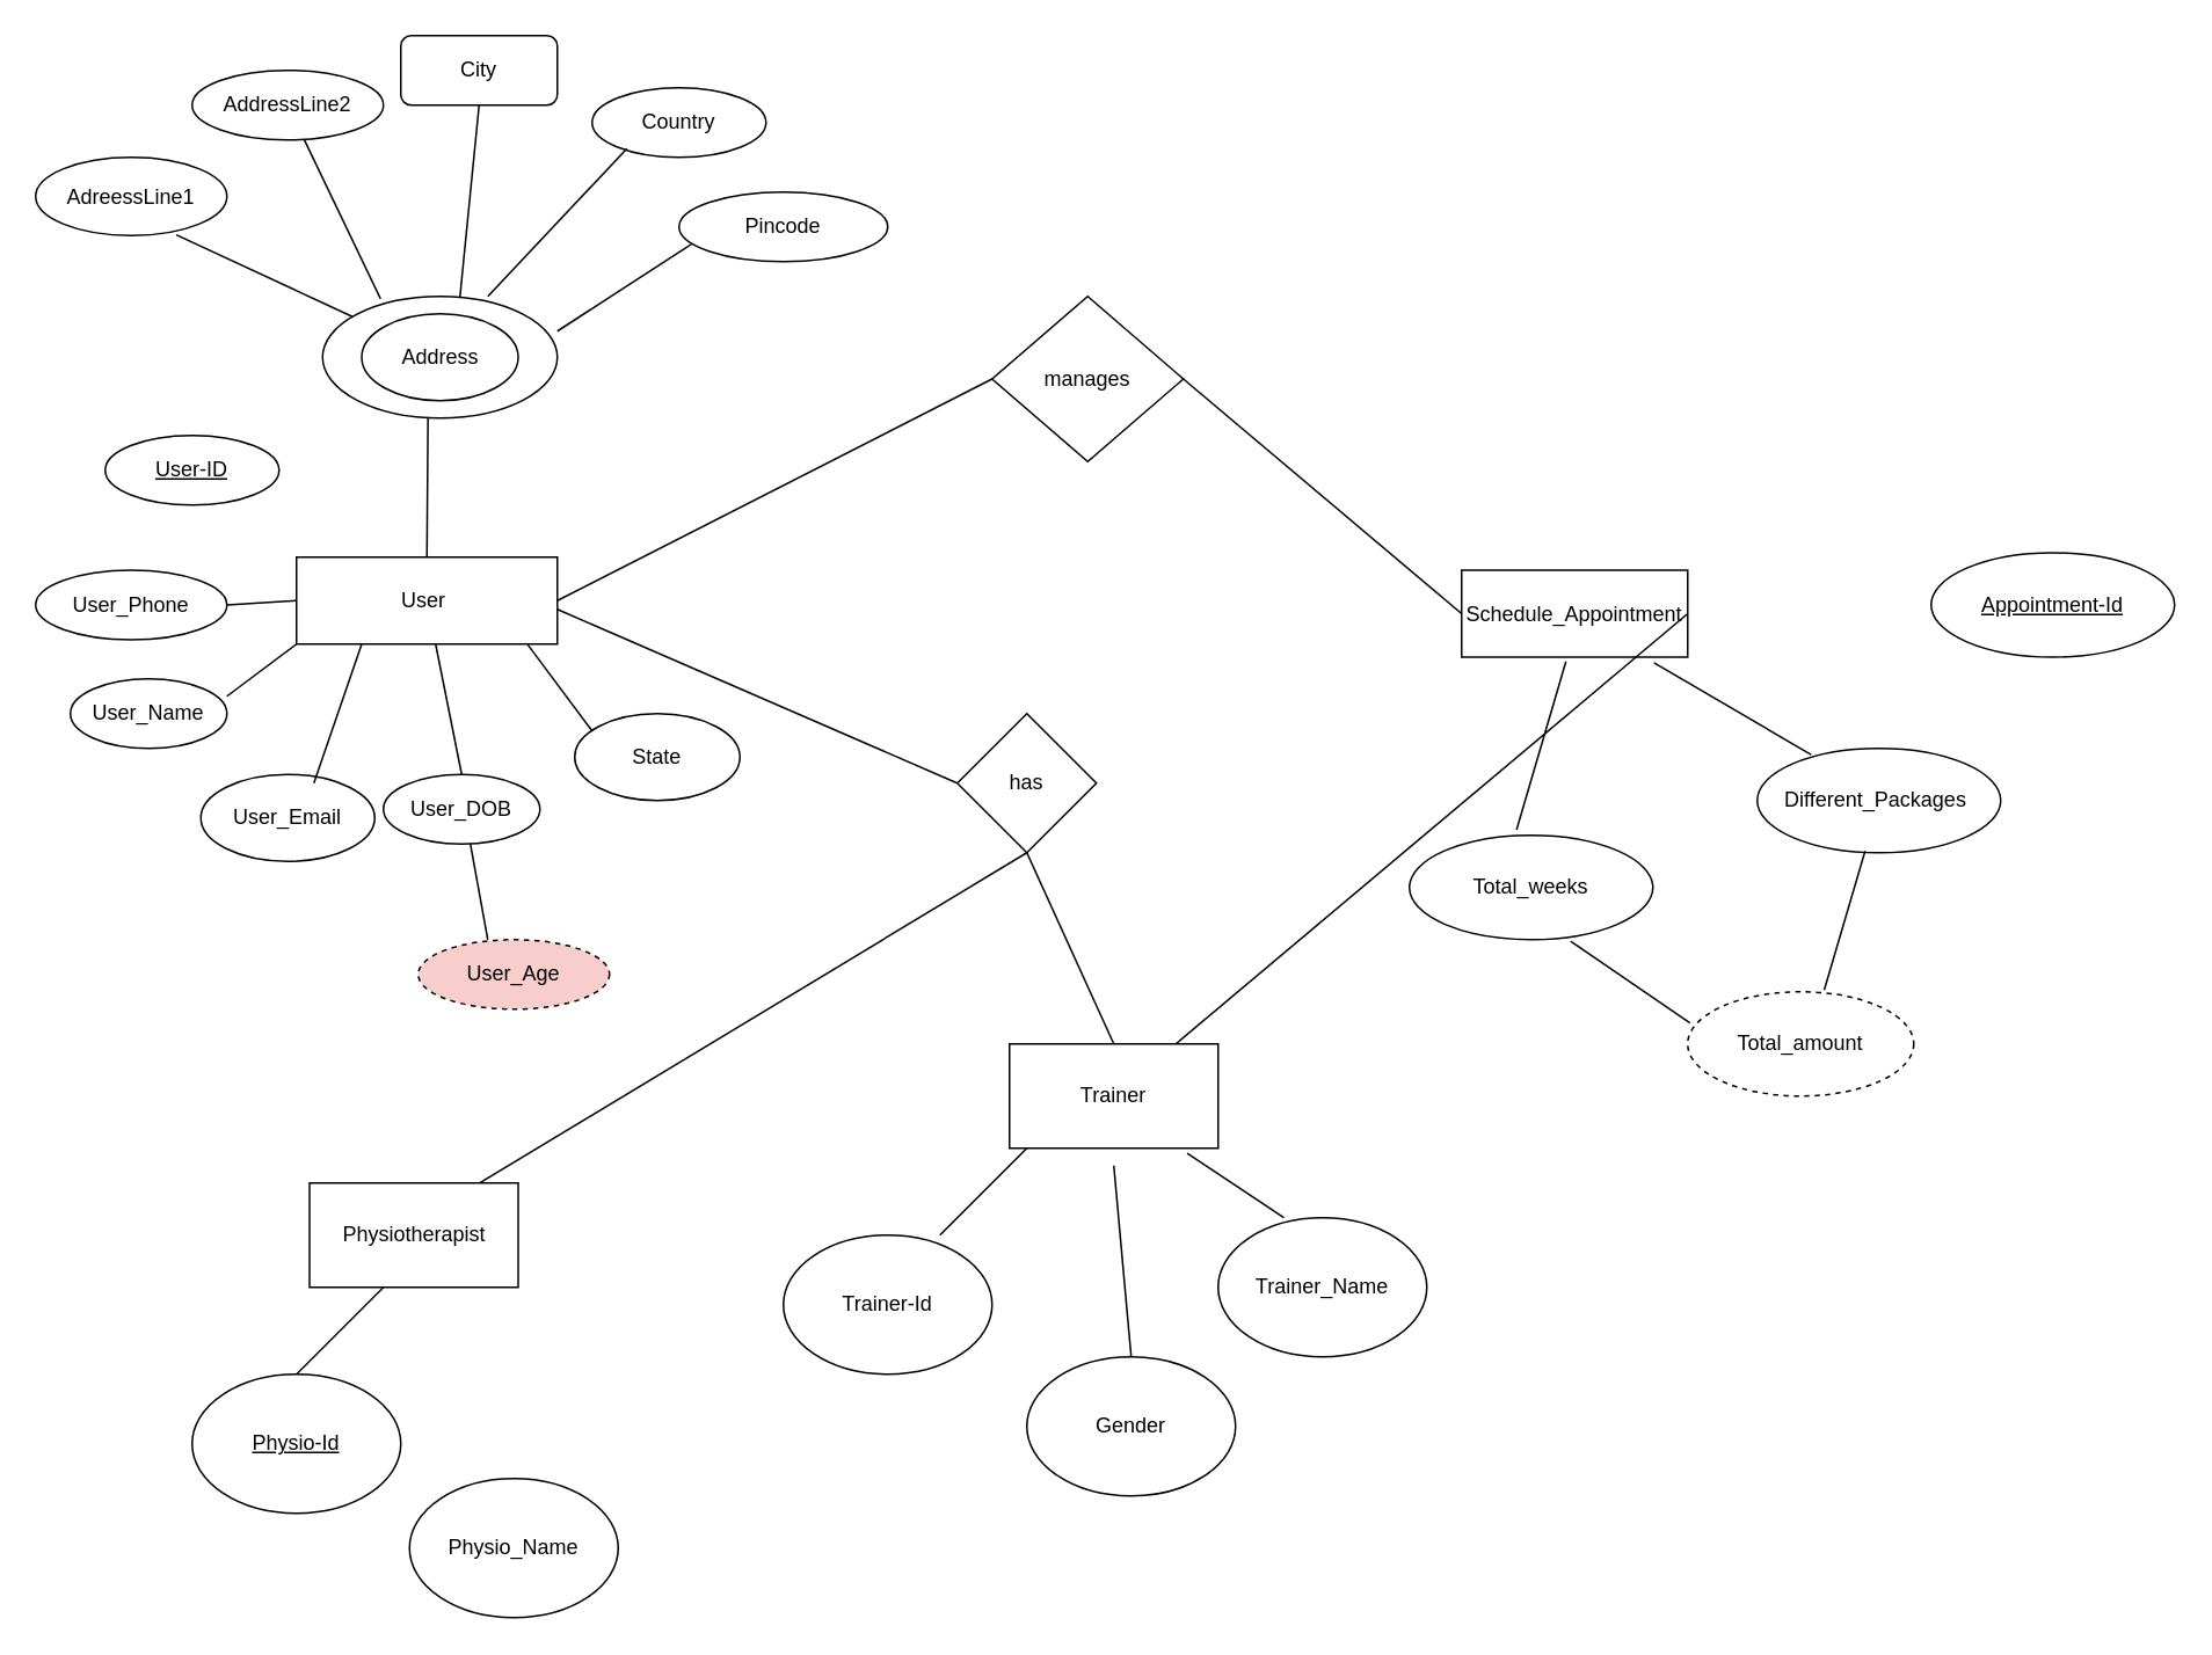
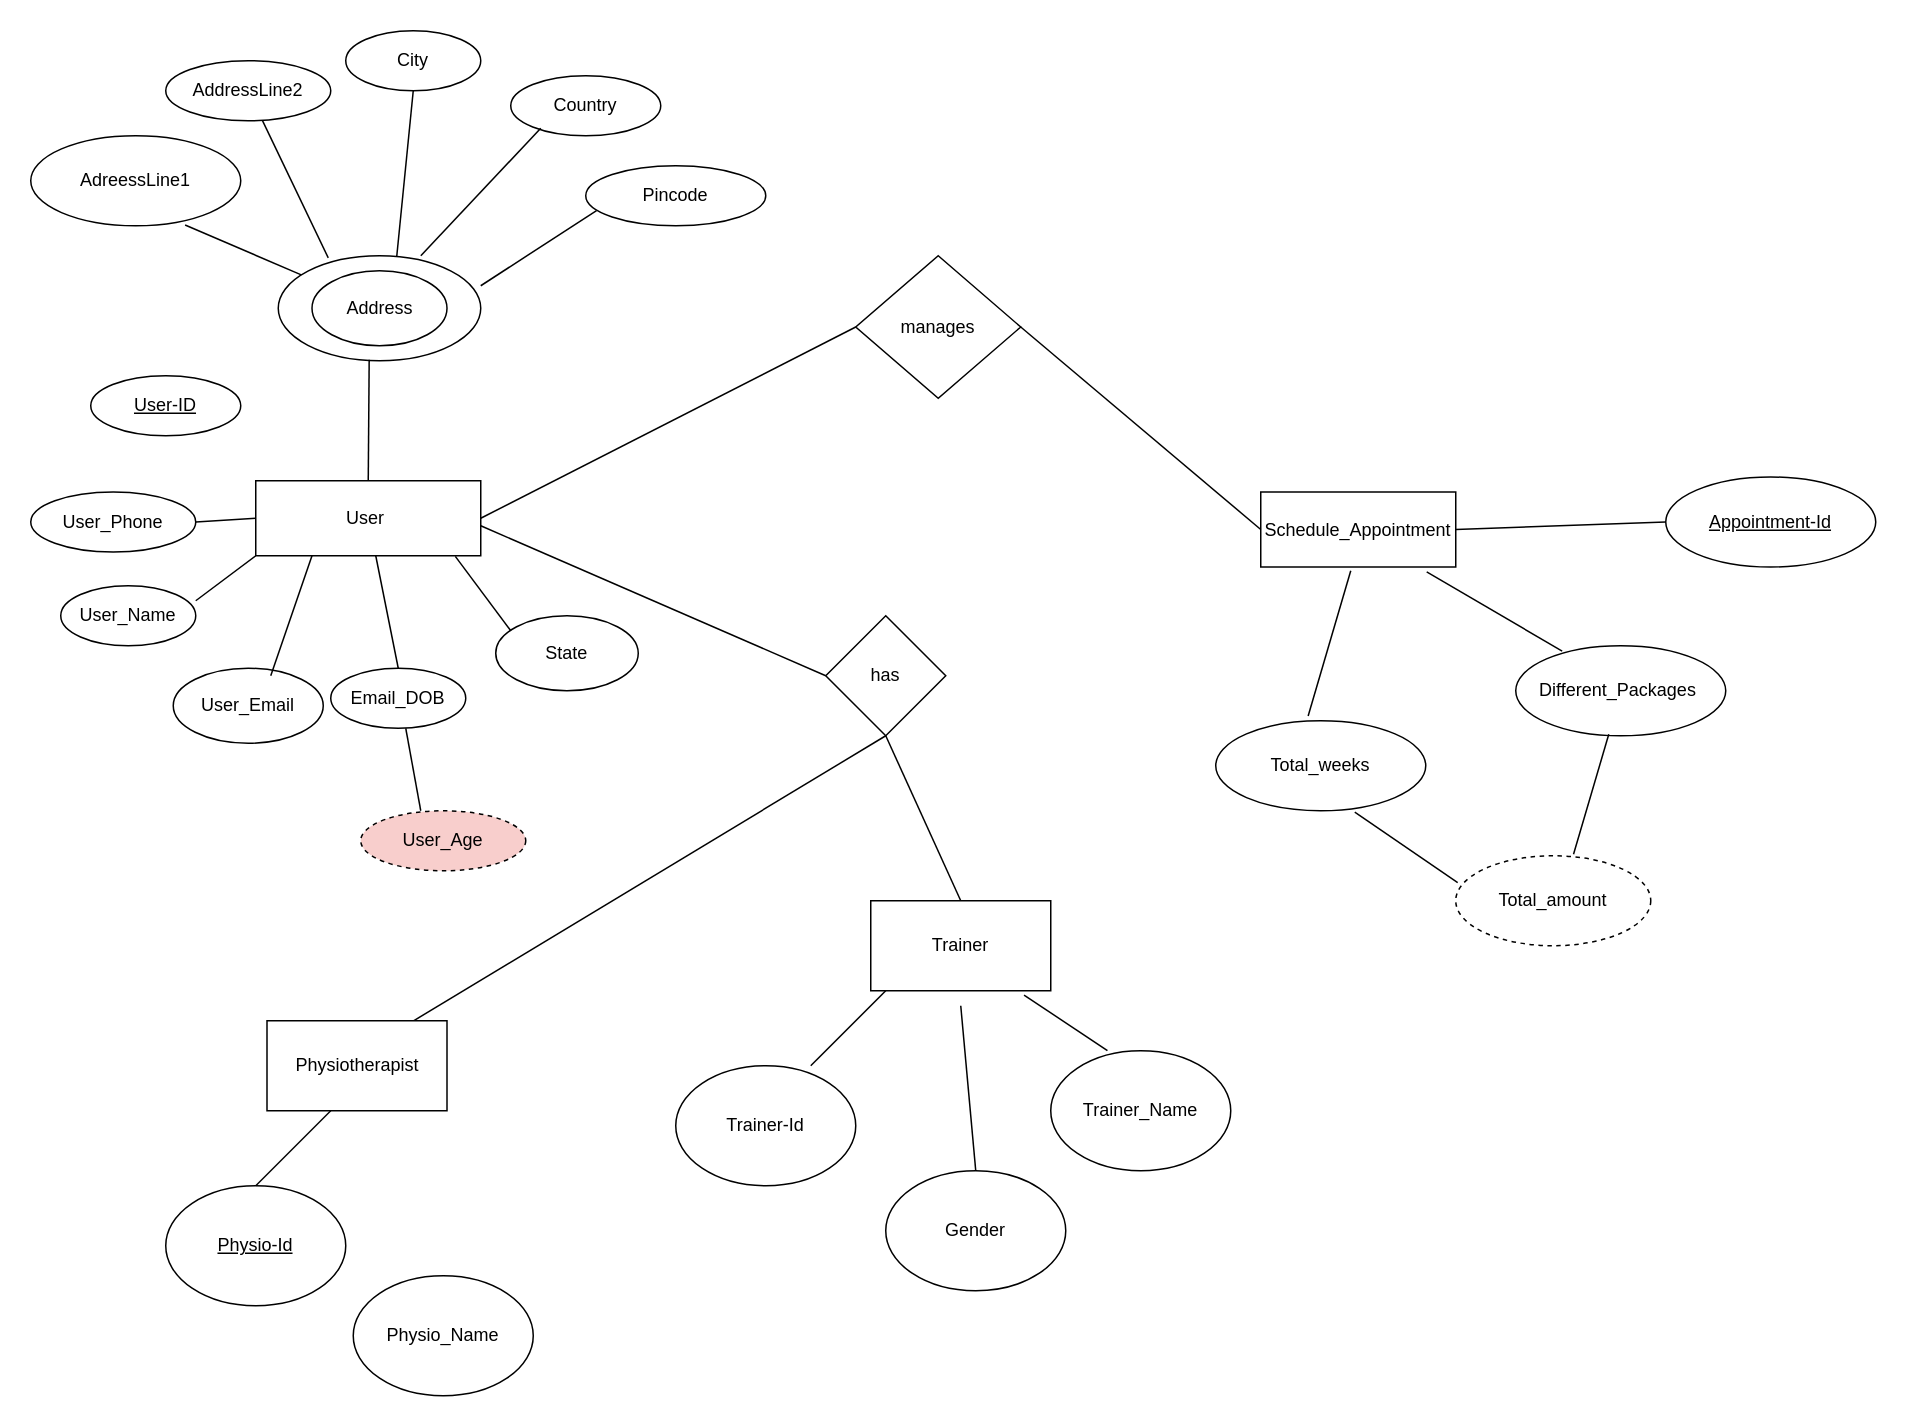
- <mxCell id="11" value="City" style="whiteSpace=wrap;html=1;rounded=1;" vertex="1" parent="1"><mxGeometry x="230" y="20" width="90" height="40" as="geometry" /></mxCell>
+ <mxCell id="11" value="City" style="ellipse;whiteSpace=wrap;html=1;" vertex="1" parent="1"><mxGeometry x="230" y="20" width="90" height="40" as="geometry" /></mxCell>
- <mxCell id="9" value="AdreessLine1" style="ellipse;whiteSpace=wrap;html=1;" vertex="1" parent="1"><mxGeometry x="20" y="90" width="110" height="45" as="geometry" /></mxCell>
+ <mxCell id="9" value="AdreessLine1" style="ellipse;whiteSpace=wrap;html=1;" vertex="1" parent="1"><mxGeometry x="20" y="90" width="140" height="60" as="geometry" /></mxCell>
- <mxCell id="6" value="User_DOB" style="ellipse;whiteSpace=wrap;html=1;" vertex="1" parent="1"><mxGeometry x="220" y="445" width="90" height="40" as="geometry" /></mxCell>
+ <mxCell id="6" value="Email_DOB" style="ellipse;whiteSpace=wrap;html=1;" vertex="1" parent="1"><mxGeometry x="220" y="445" width="90" height="40" as="geometry" /></mxCell>
- <mxCell id="40" value="" style="endArrow=none;html=1;exitX=1;exitY=0.5;exitDx=0;exitDy=0;" edge="1" parent="1" source="3" target="53"><mxGeometry width="50" height="50" relative="1" as="geometry"><mxPoint x="1000" y="390" as="sourcePoint" /><mxPoint x="1050" y="340" as="targetPoint" /></mxGeometry></mxCell>
+ <mxCell id="40" value="" style="endArrow=none;html=1;exitX=1;exitY=0.5;exitDx=0;exitDy=0;entryX=0;entryY=0.5;entryDx=0;entryDy=0;" edge="1" parent="1" source="3" target="36"><mxGeometry width="50" height="50" relative="1" as="geometry"><mxPoint x="1000" y="390" as="sourcePoint" /><mxPoint x="1050" y="340" as="targetPoint" /></mxGeometry></mxCell>
